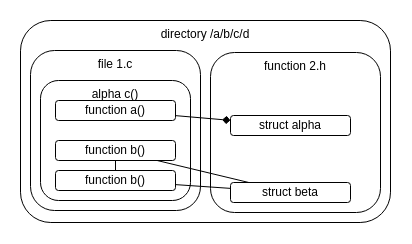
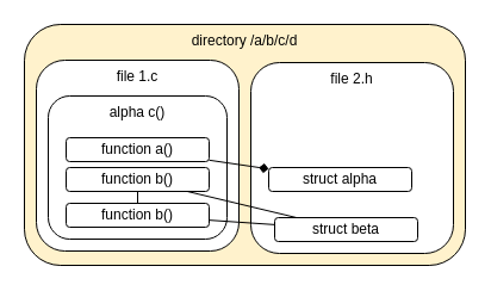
- <mxCell id="9" value="function 2.h" style="rounded=1;whiteSpace=wrap;html=1;verticalAlign=top;" vertex="1" parent="1"><mxGeometry x="210" y="52" width="170" height="160" as="geometry" /></mxCell>
+ <mxCell id="9" value="file 2.h" style="rounded=1;whiteSpace=wrap;html=1;verticalAlign=top;" vertex="1" parent="1"><mxGeometry x="210" y="52" width="170" height="160" as="geometry" /></mxCell>
- <mxCell id="5" value="function a()" style="rounded=1;whiteSpace=wrap;html=1;" vertex="1" parent="1"><mxGeometry x="55" y="100" width="120" height="20" as="geometry" /></mxCell>
+ <mxCell id="5" value="function a()" style="rounded=1;whiteSpace=wrap;html=1;" vertex="1" parent="1"><mxGeometry x="55" y="115" width="120" height="20" as="geometry" /></mxCell>
- <mxCell id="2" value="directory /a/b/c/d" style="rounded=1;whiteSpace=wrap;html=1;verticalAlign=top;" vertex="1" parent="1"><mxGeometry x="20" y="20" width="370" height="202" as="geometry" /></mxCell>
+ <mxCell id="2" value="directory /a/b/c/d" style="rounded=1;whiteSpace=wrap;html=1;verticalAlign=top;fillColor=#fff2cc;" vertex="1" parent="1"><mxGeometry x="20" y="20" width="370" height="202" as="geometry" /></mxCell>
- <mxCell id="10" value="struct alpha" style="rounded=1;whiteSpace=wrap;html=1;" vertex="1" parent="1"><mxGeometry x="230" y="115" width="120" height="20" as="geometry" /></mxCell>
+ <mxCell id="10" value="struct alpha" style="rounded=1;whiteSpace=wrap;html=1;" vertex="1" parent="1"><mxGeometry x="225" y="140" width="120" height="20" as="geometry" /></mxCell>
